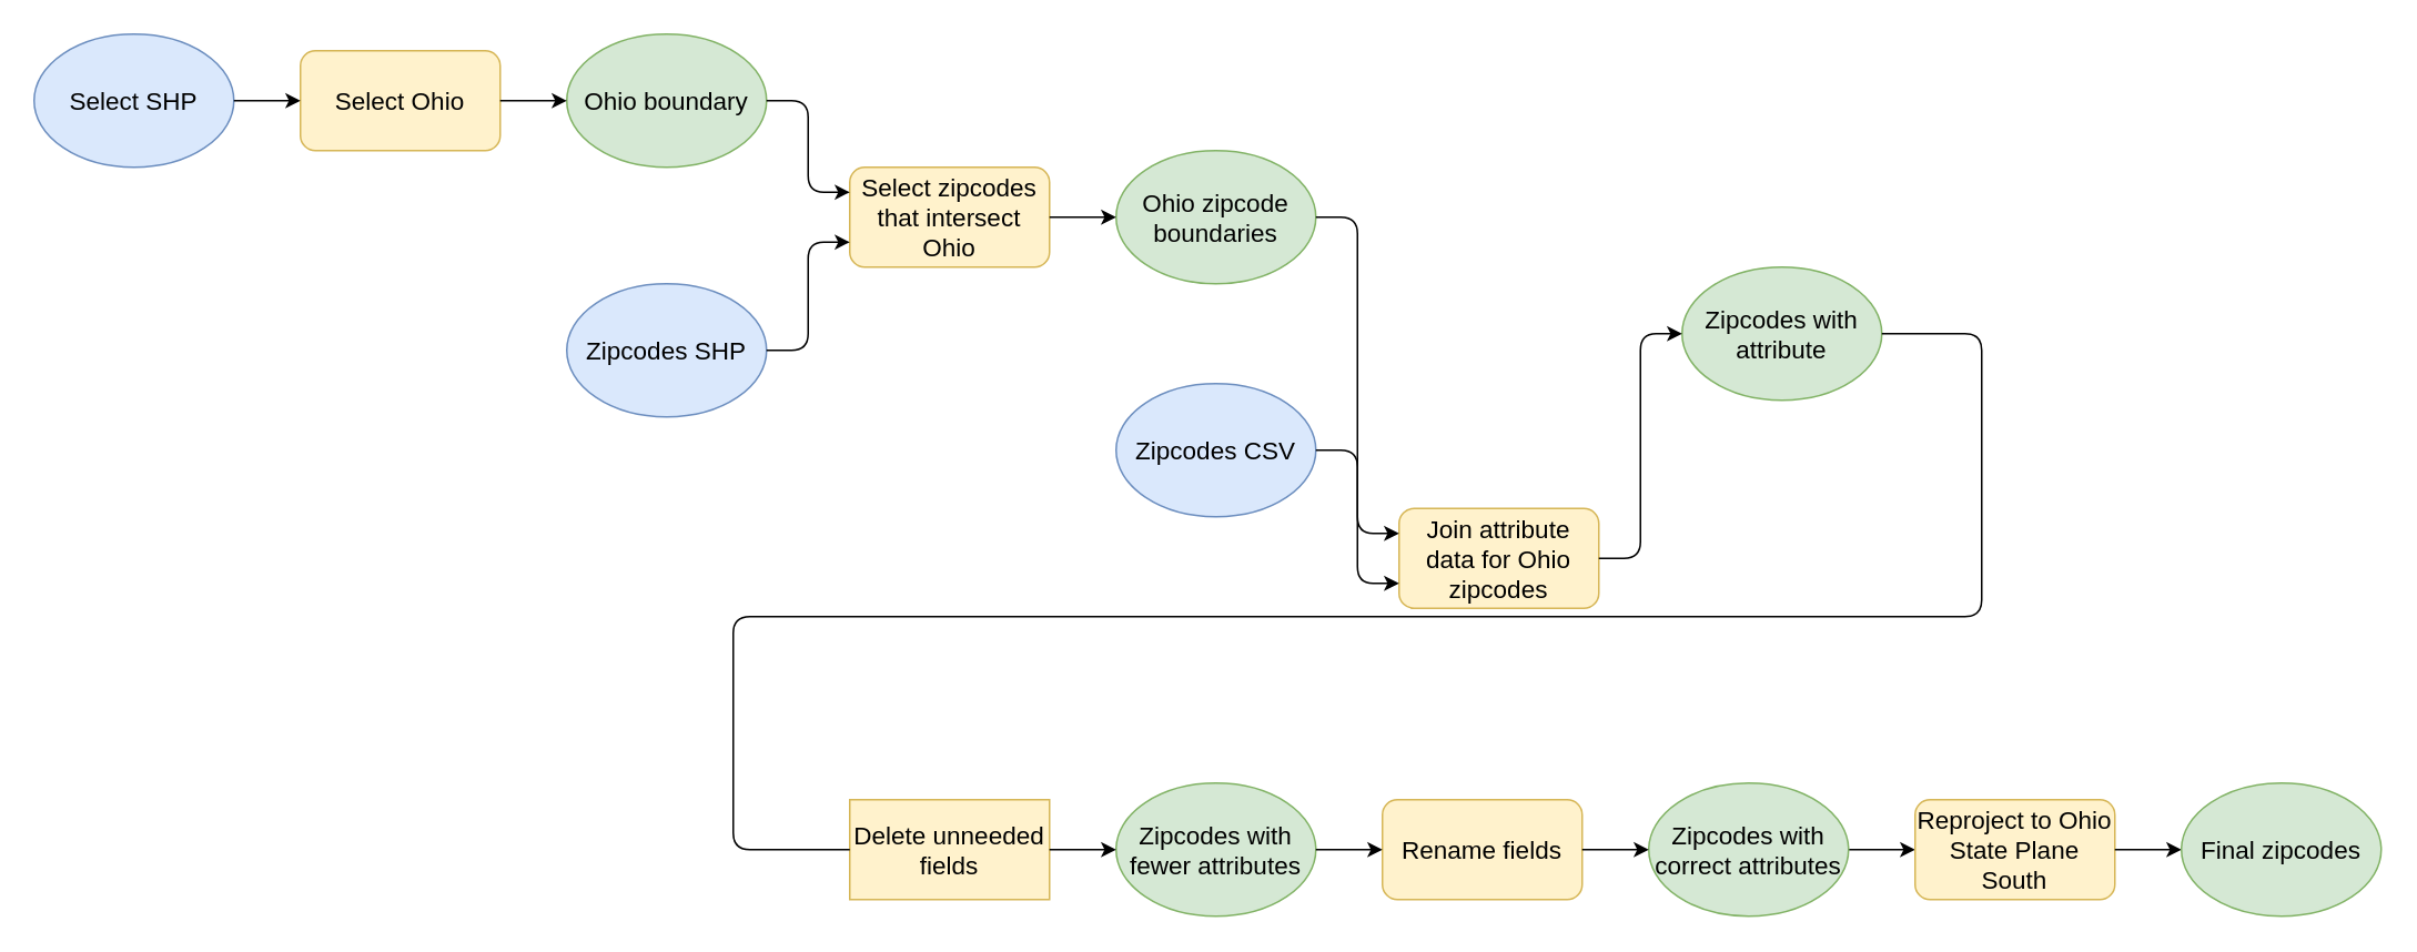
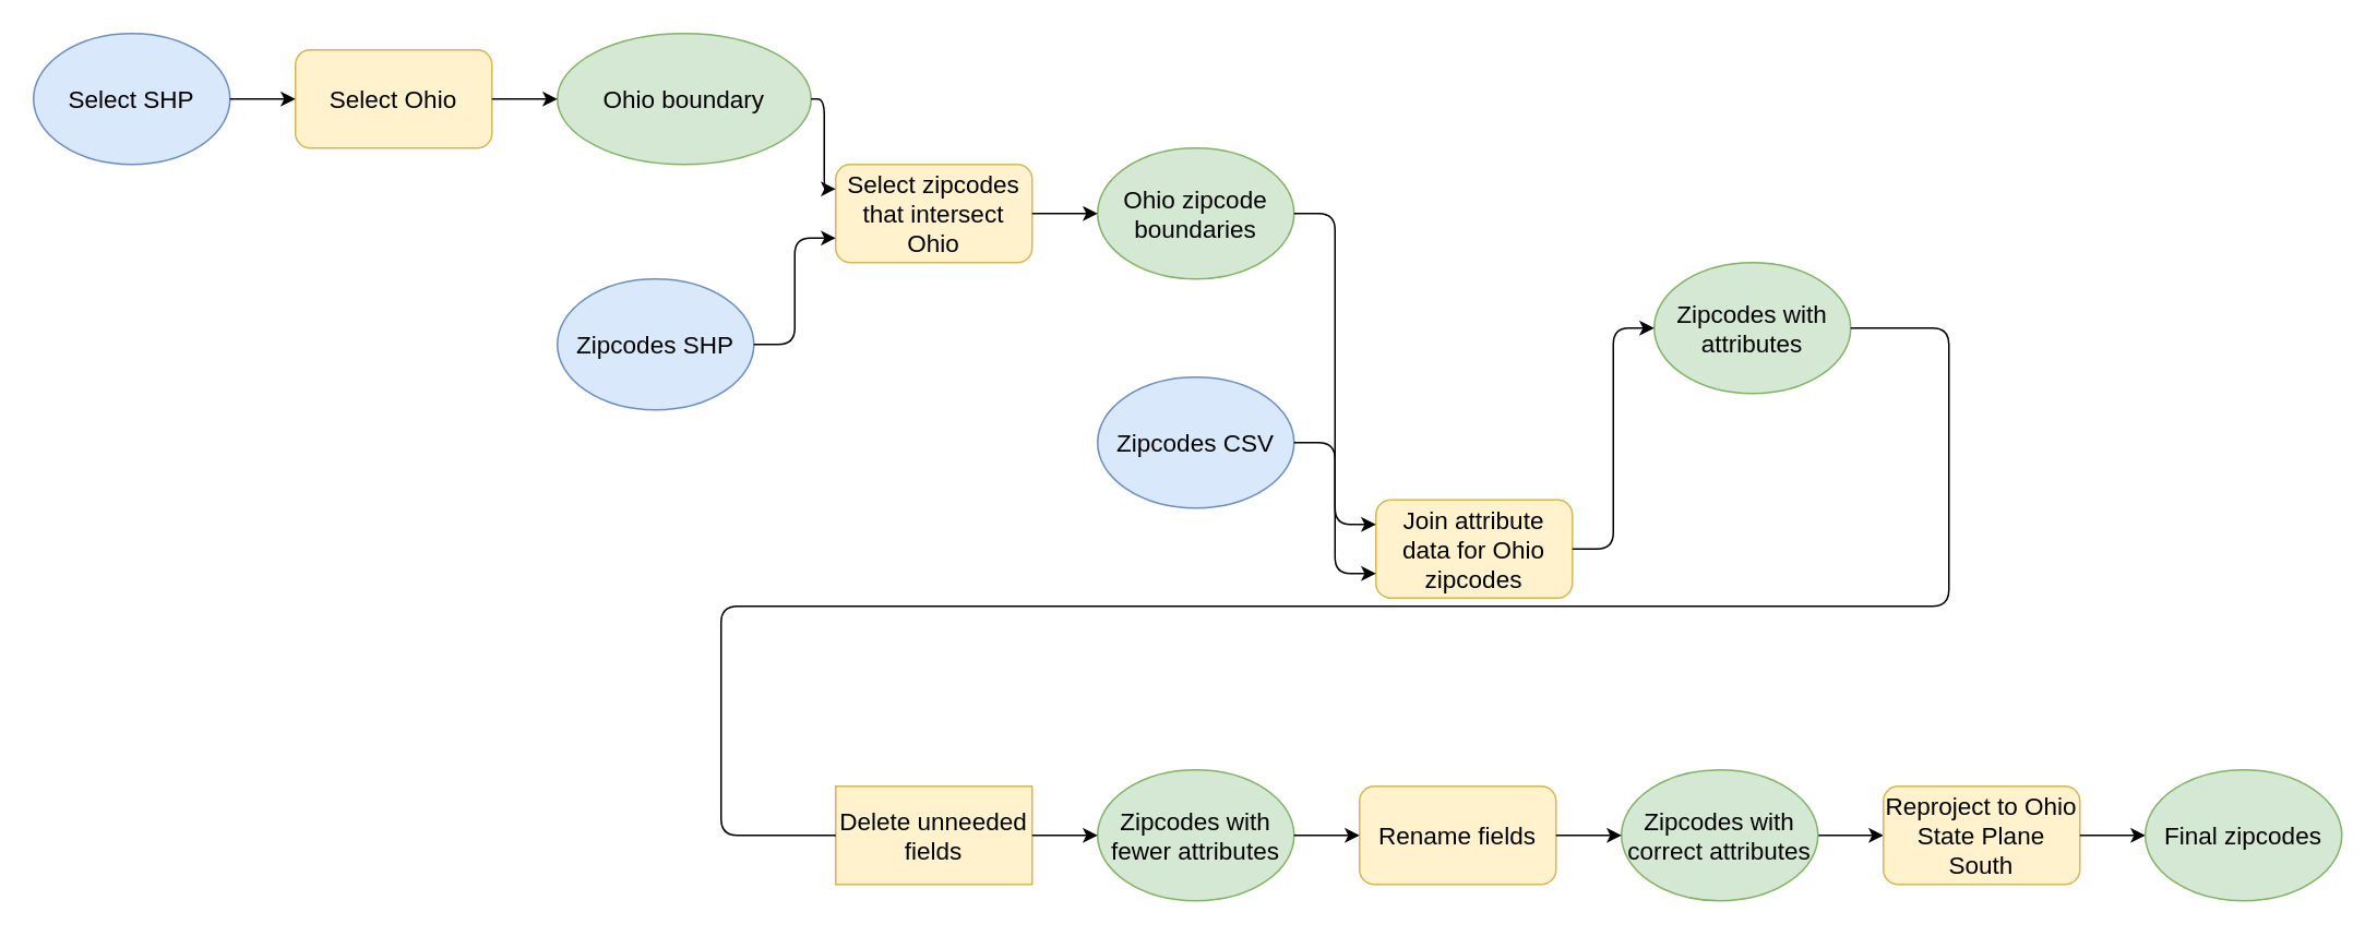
- <mxCell id="9" value="Ohio boundary" style="ellipse;whiteSpace=wrap;html=1;fillColor=#d5e8d4;strokeColor=#82b366;fontSize=15;" parent="1" vertex="1"><mxGeometry x="340" y="20" width="120" height="80" as="geometry" /></mxCell>
+ <mxCell id="9" value="Ohio boundary" style="ellipse;whiteSpace=wrap;html=1;fillColor=#d5e8d4;strokeColor=#82b366;fontSize=15;" parent="1" vertex="1"><mxGeometry x="340" y="20" width="155" height="80" as="geometry" /></mxCell>
- <mxCell id="11" value="Zipcodes with attribute" style="ellipse;whiteSpace=wrap;html=1;fillColor=#d5e8d4;strokeColor=#82b366;fontSize=15;" parent="1" vertex="1"><mxGeometry x="1010" y="160" width="120" height="80" as="geometry" /></mxCell>
+ <mxCell id="11" value="Zipcodes with attributes" style="ellipse;whiteSpace=wrap;html=1;fillColor=#d5e8d4;strokeColor=#82b366;fontSize=15;" parent="1" vertex="1"><mxGeometry x="1010" y="160" width="120" height="80" as="geometry" /></mxCell>
